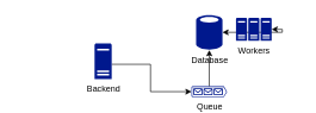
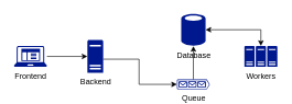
- <mxCell id="8" value="Workers" style="sketch=0;aspect=fixed;pointerEvents=1;shadow=0;dashed=0;html=1;strokeColor=none;labelPosition=center;verticalLabelPosition=bottom;verticalAlign=top;align=center;fillColor=#00188D;shape=mxgraph.mscae.enterprise.server_farm" vertex="1" parent="1"><mxGeometry x="330" y="24.78" width="50" height="32" as="geometry" /></mxCell>
+ <mxCell id="8" value="Workers" style="sketch=0;aspect=fixed;pointerEvents=1;shadow=0;dashed=0;html=1;strokeColor=none;labelPosition=center;verticalLabelPosition=bottom;verticalAlign=top;align=center;fillColor=#00188D;shape=mxgraph.mscae.enterprise.server_farm" vertex="1" parent="1"><mxGeometry x="370" y="69.78" width="50" height="32" as="geometry" /></mxCell>
+ <mxCell id="3" value="Frontend" style="sketch=0;aspect=fixed;pointerEvents=1;shadow=0;dashed=0;html=1;strokeColor=none;labelPosition=center;verticalLabelPosition=bottom;verticalAlign=top;align=center;fillColor=#00188D;shape=mxgraph.mscae.enterprise.client_application" vertex="1" parent="1"><mxGeometry x="20" y="69.778" width="50" height="32" as="geometry" /></mxCell>
+ <mxCell id="2" value="" style="edgeStyle=orthogonalEdgeStyle;rounded=0;orthogonalLoop=1;jettySize=auto;html=1;" edge="1" parent="1" source="3" target="10"><mxGeometry relative="1" as="geometry" /></mxCell>
